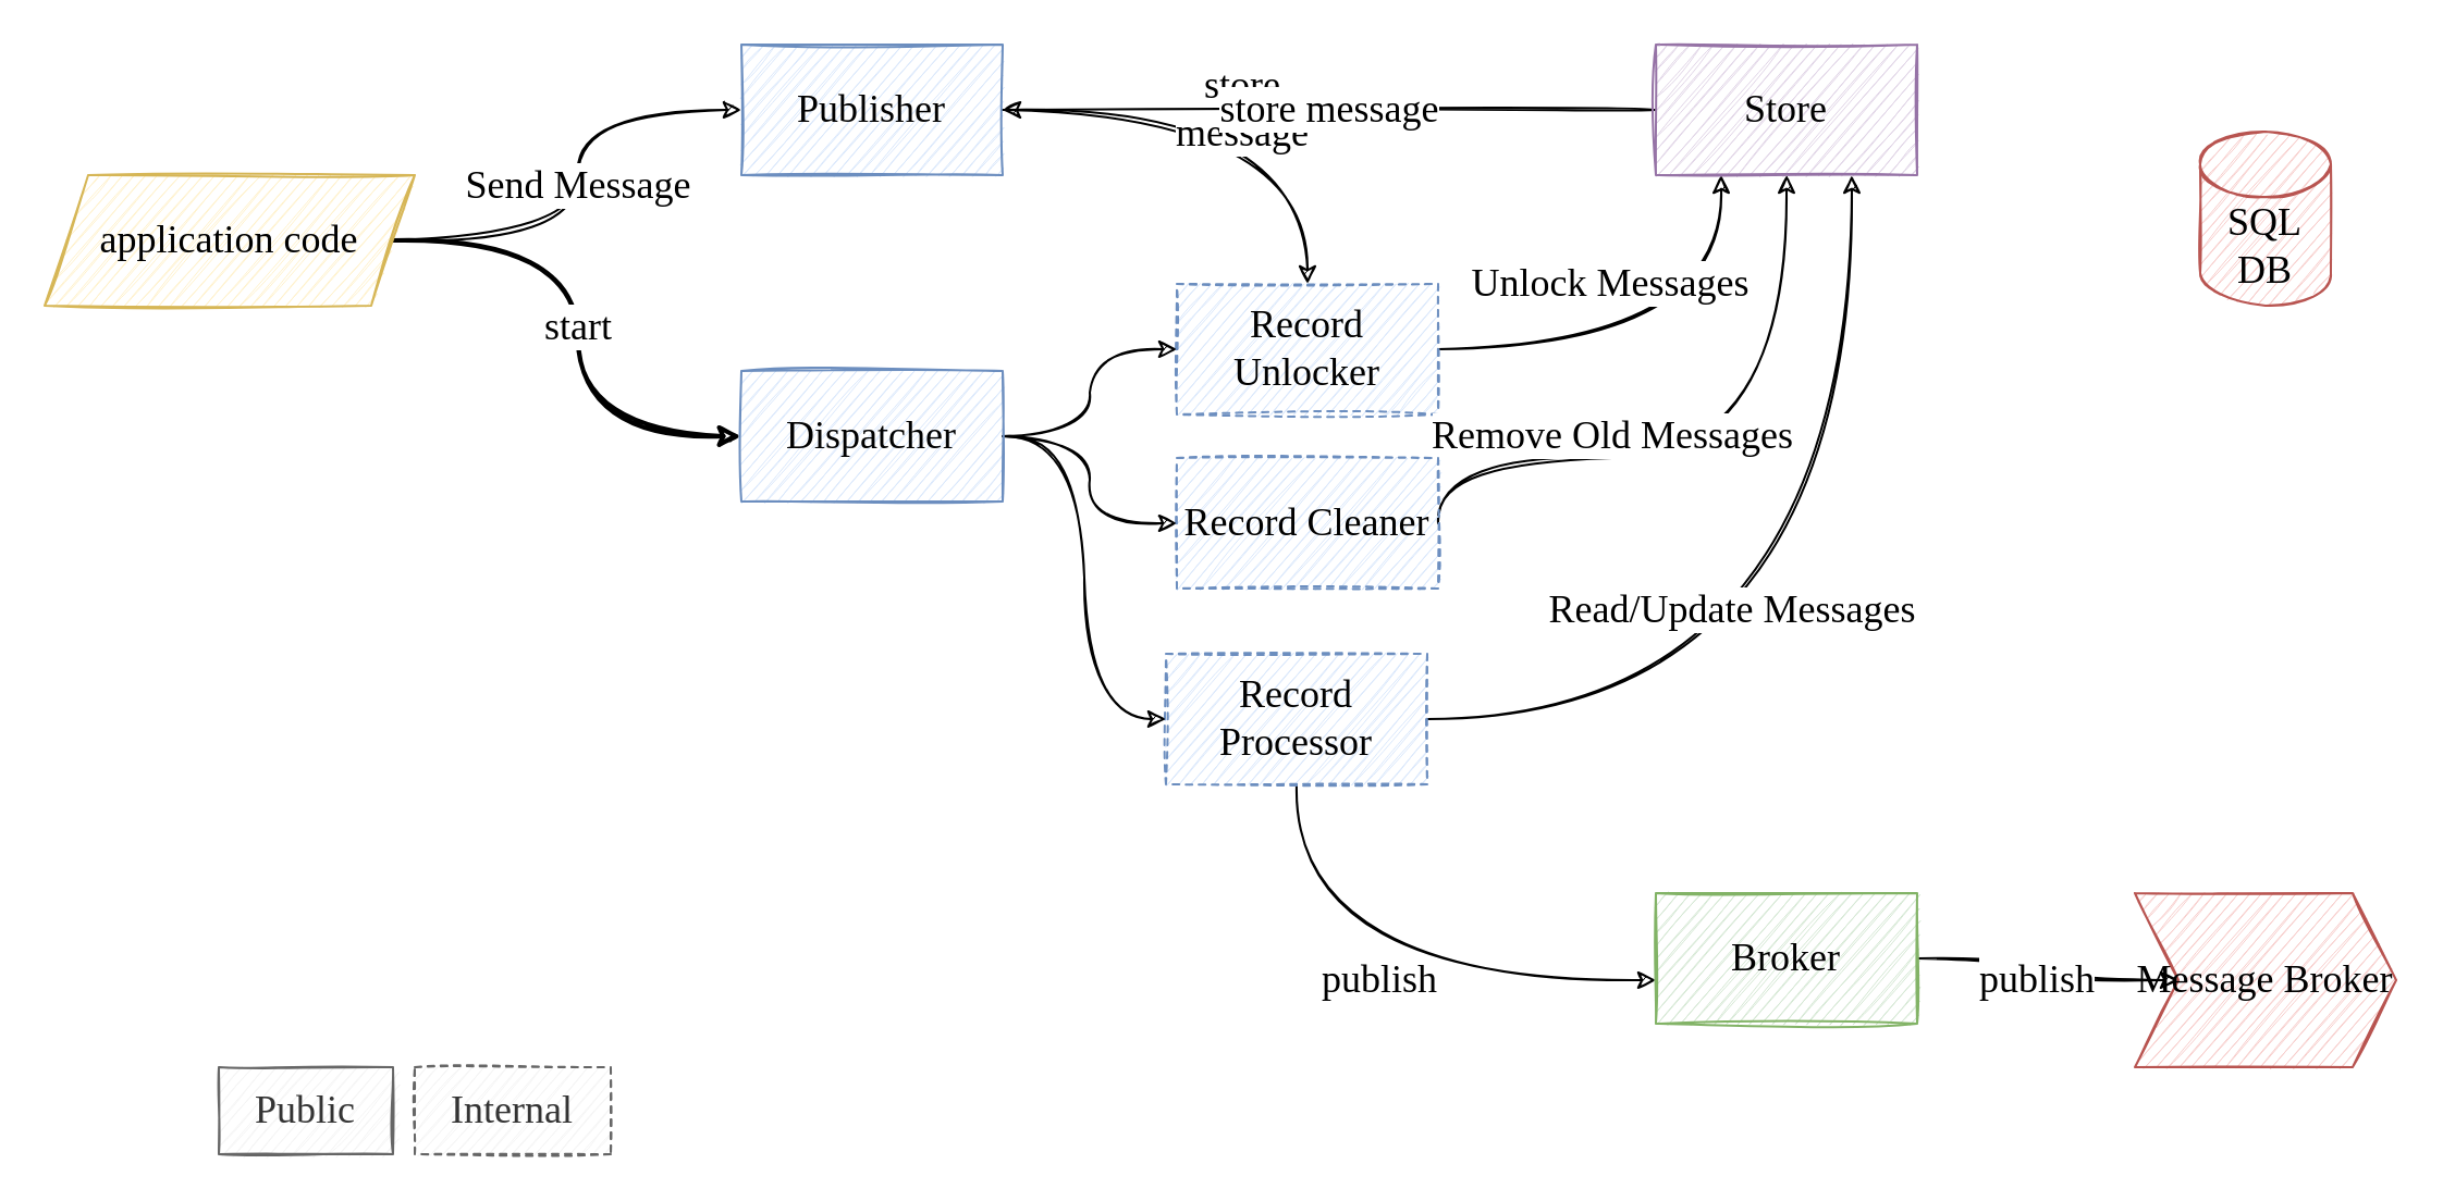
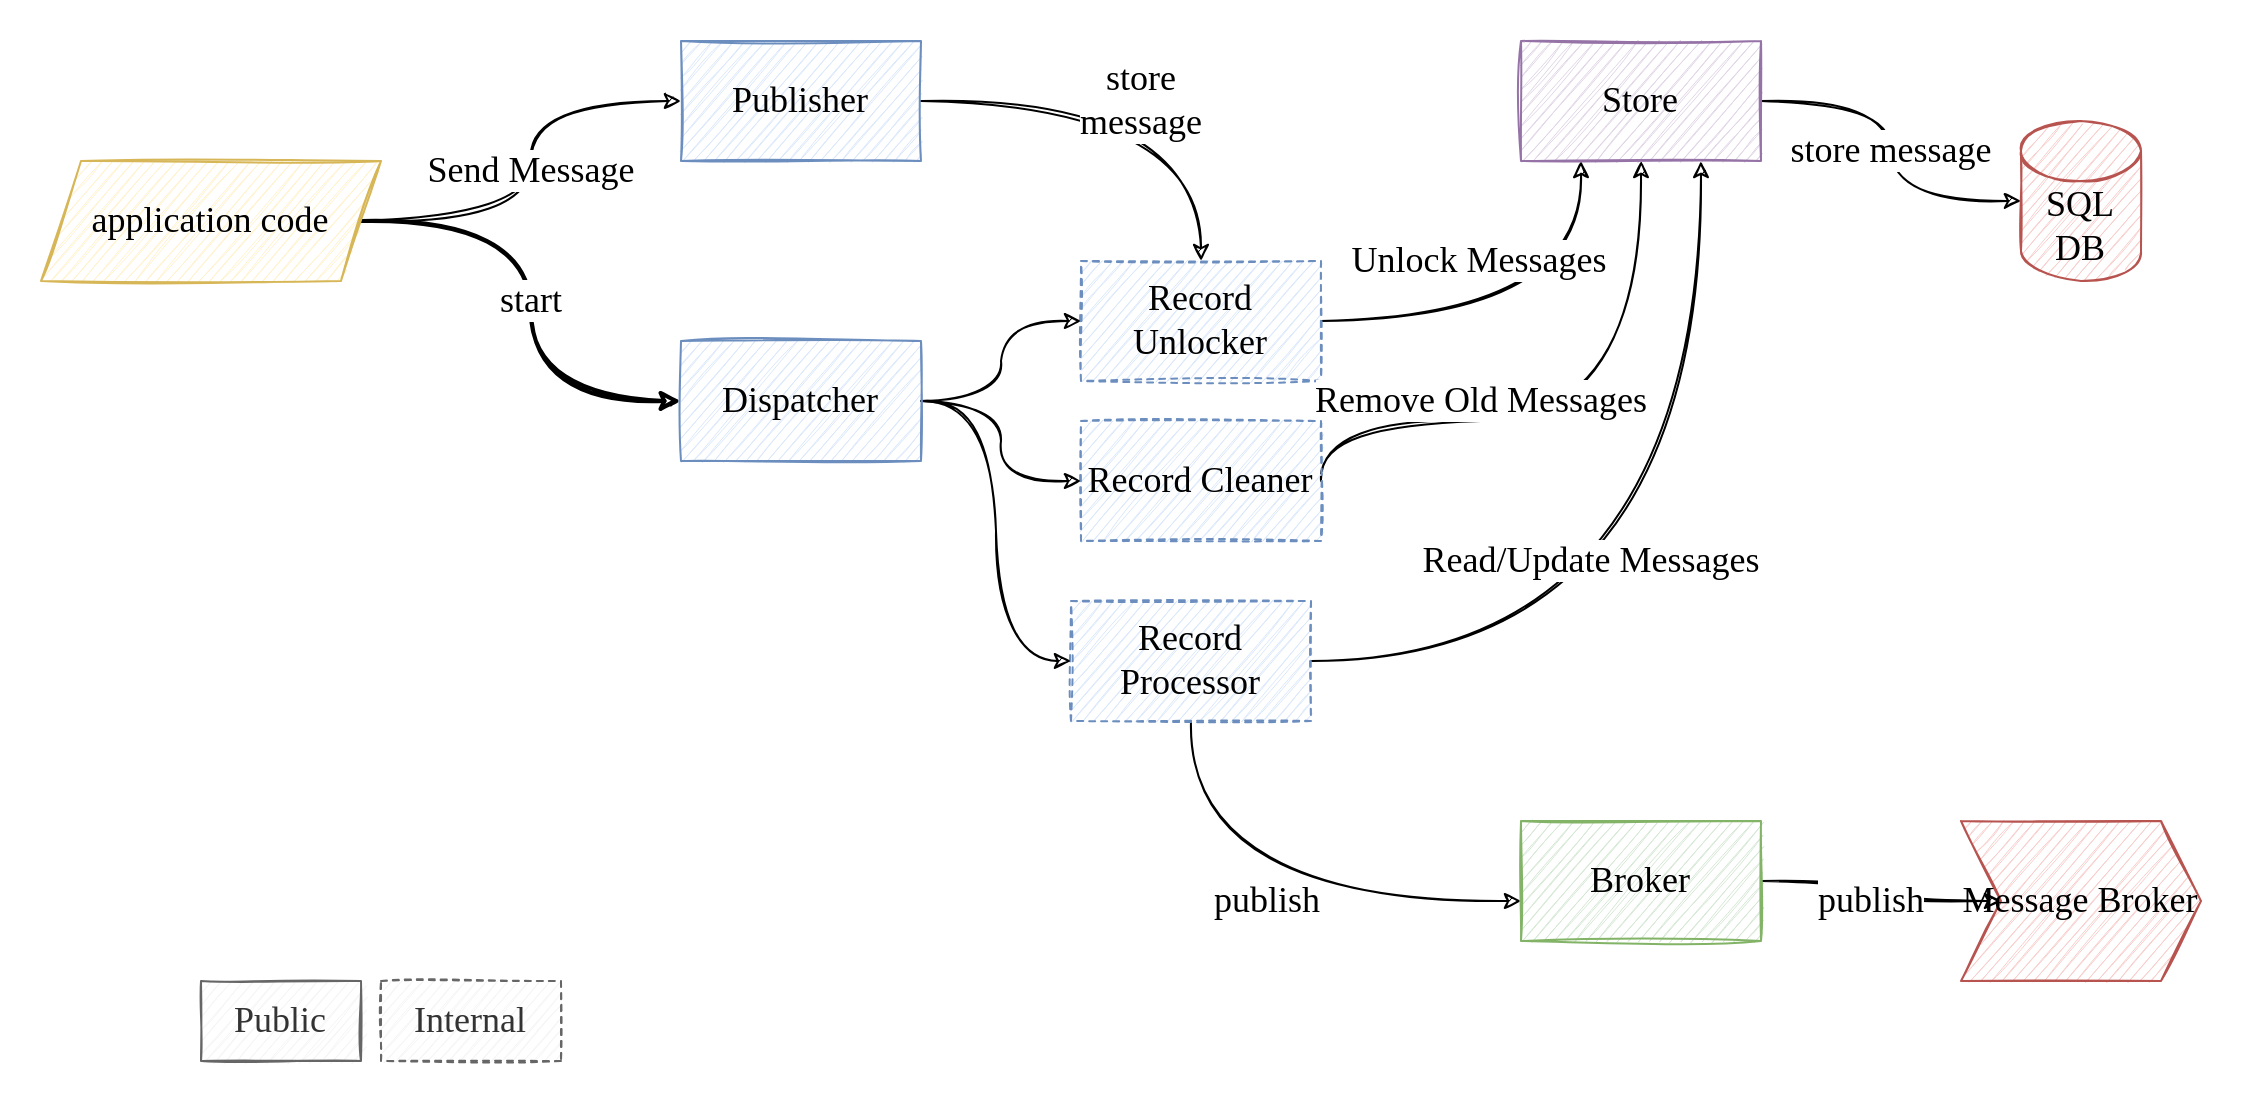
- <mxCell id="23" value="store message" style="edgeStyle=orthogonalEdgeStyle;curved=1;sketch=1;orthogonalLoop=1;jettySize=auto;html=1;fontFamily=Kalam;fontSize=18;" parent="1" source="24" target="3" edge="1"><mxGeometry relative="1" as="geometry" /></mxCell>
+ <mxCell id="23" value="store message" style="edgeStyle=orthogonalEdgeStyle;curved=1;sketch=1;orthogonalLoop=1;jettySize=auto;html=1;entryX=0;entryY=0.5;entryDx=0;entryDy=0;entryPerimeter=0;fontFamily=Kalam;fontSize=18;" parent="1" source="24" target="7" edge="1"><mxGeometry relative="1" as="geometry" /></mxCell>
